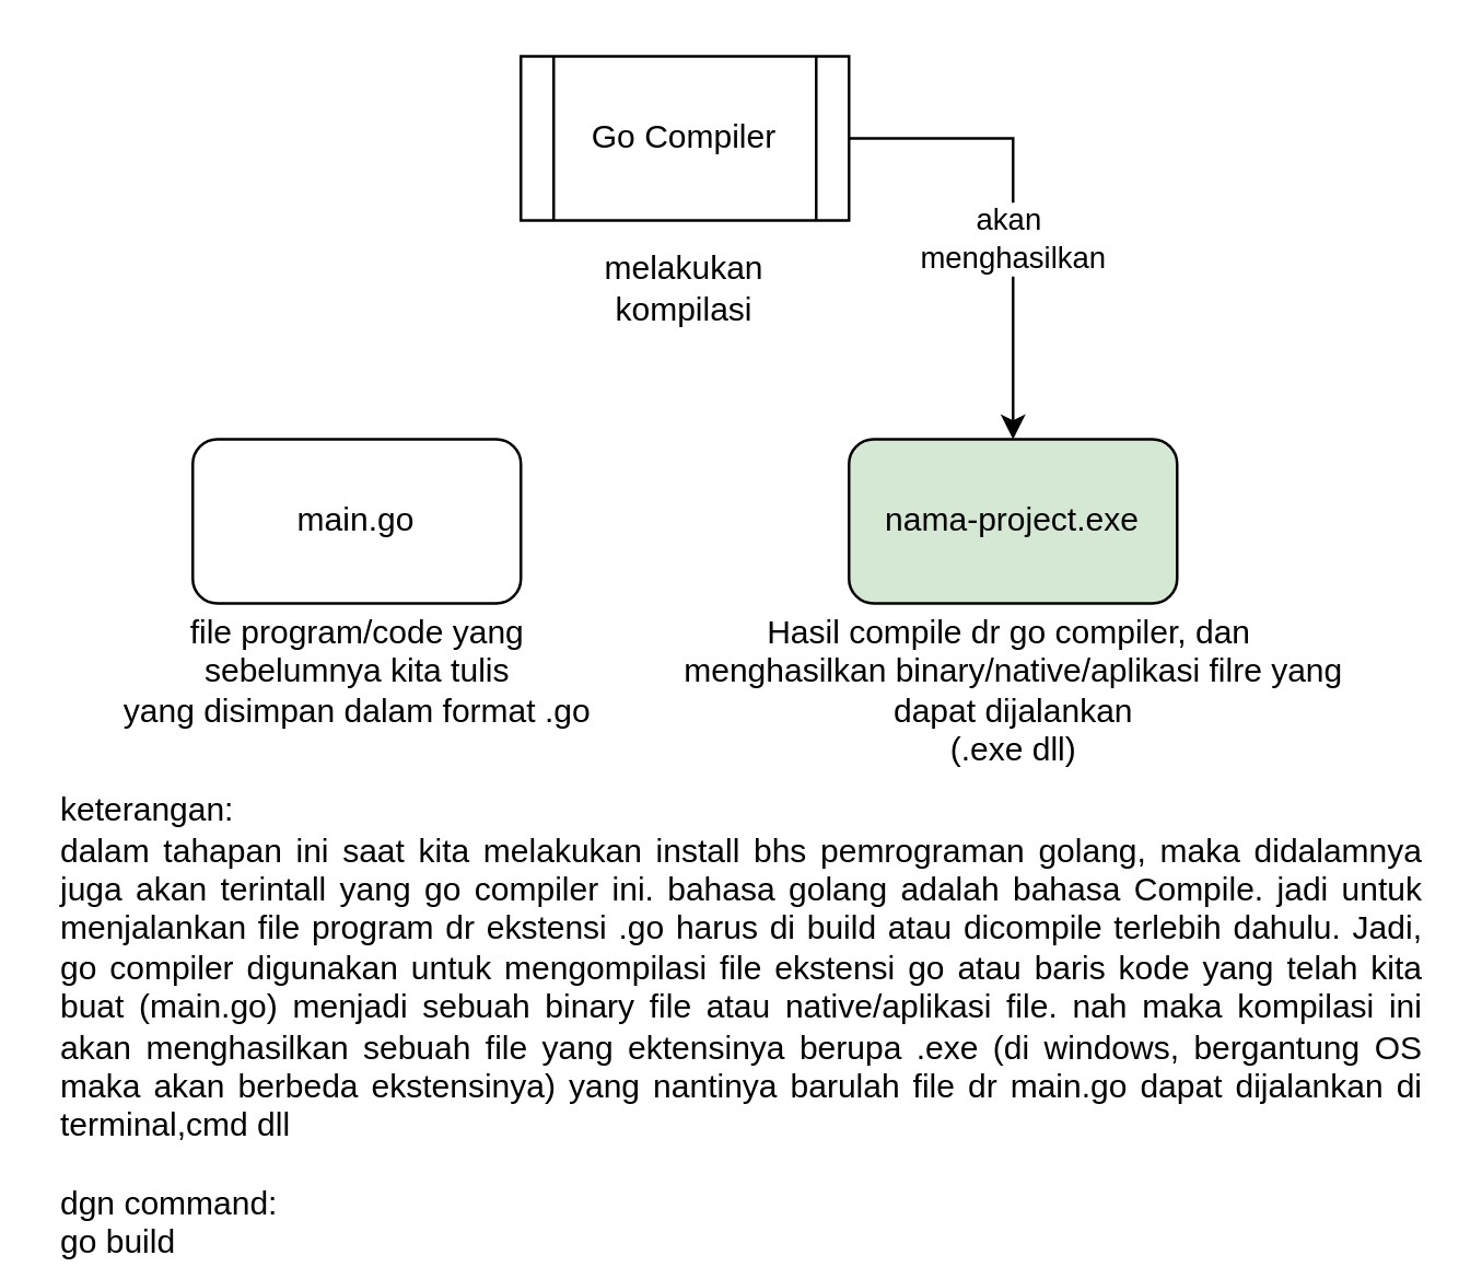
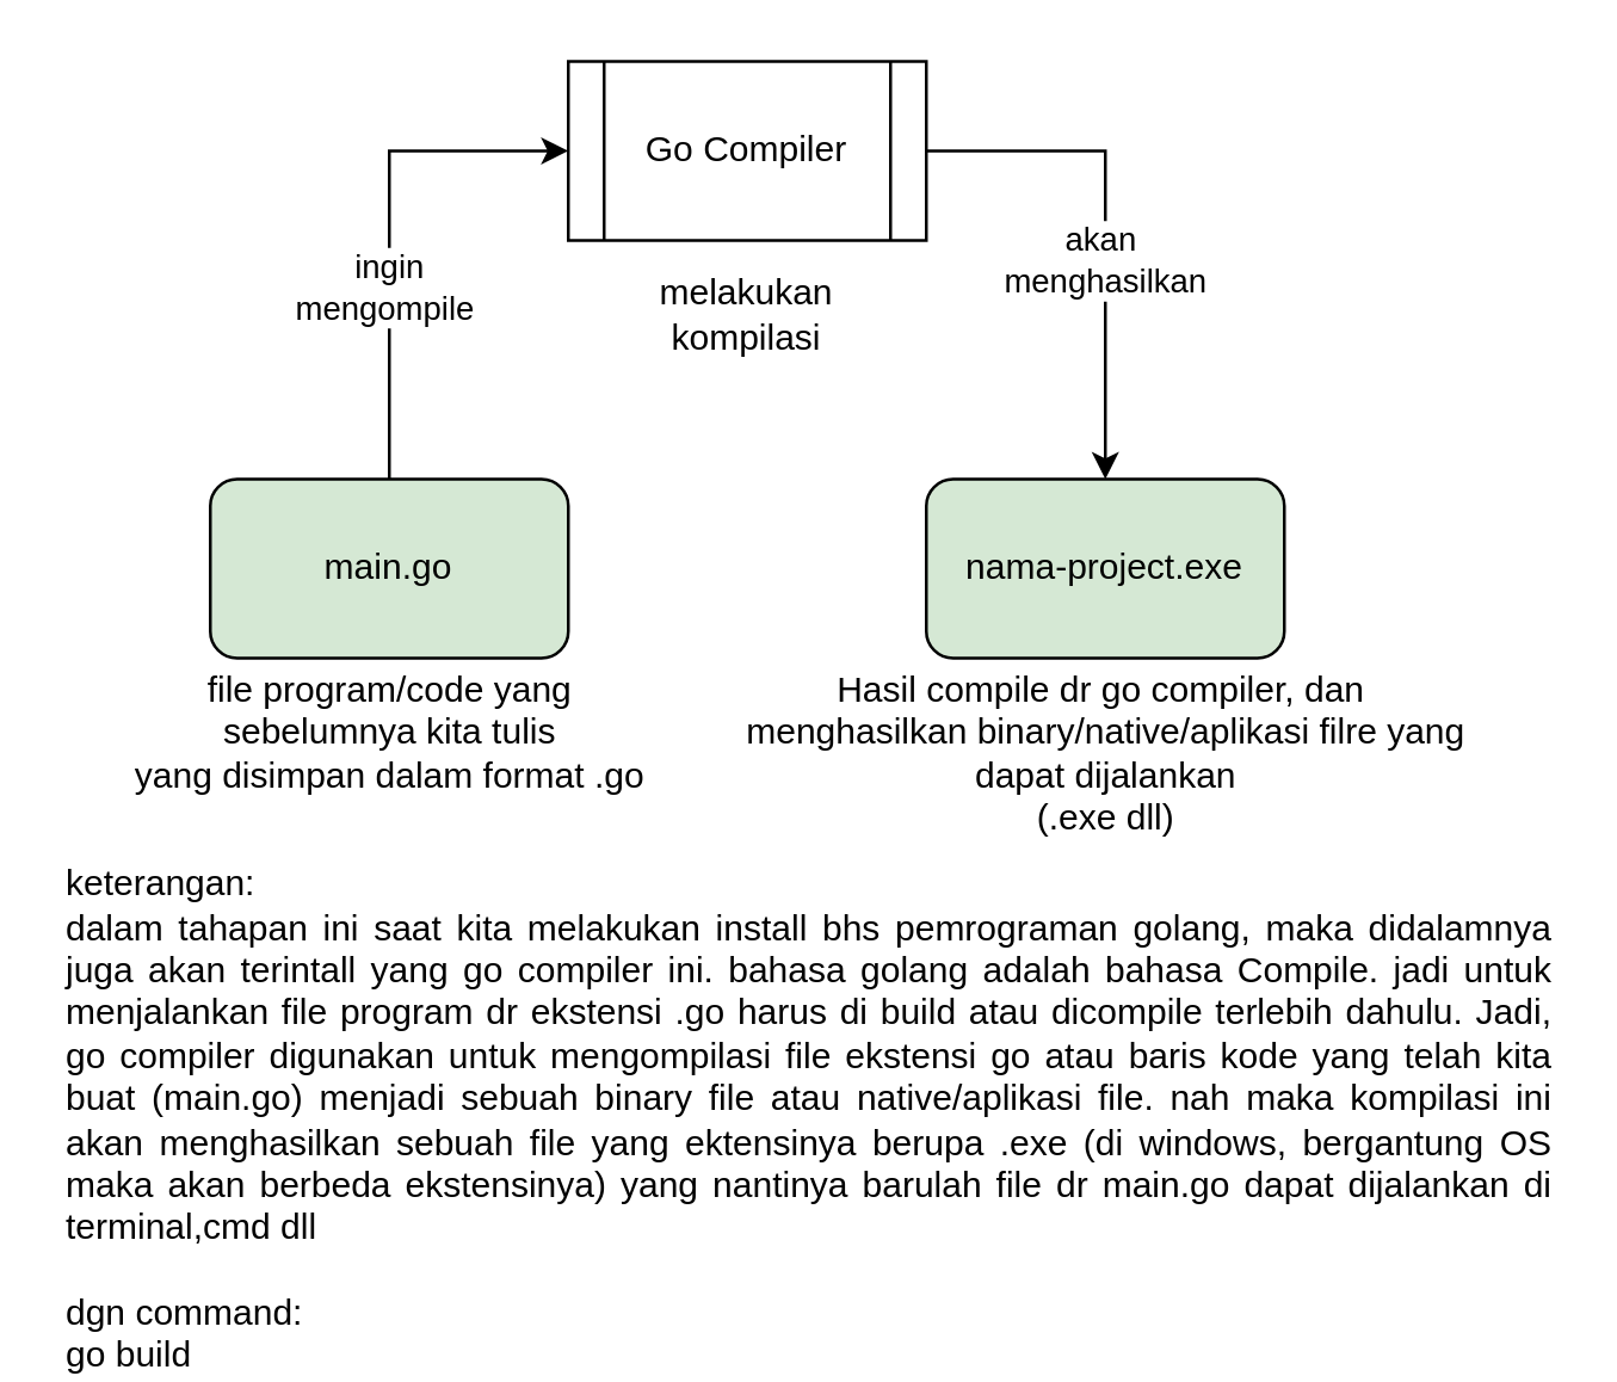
+ <mxCell id="5" style="edgeStyle=orthogonalEdgeStyle;rounded=0;orthogonalLoop=1;jettySize=auto;html=1;entryX=0;entryY=0.5;entryDx=0;entryDy=0;" edge="1" parent="1" source="7" target="4"><mxGeometry relative="1" as="geometry" /></mxCell>
+ <mxCell id="6" value="ingin&lt;br&gt;mengompile&amp;nbsp;" style="edgeLabel;html=1;align=center;verticalAlign=middle;resizable=0;points=[];" vertex="1" connectable="0" parent="5"><mxGeometry x="-0.235" y="1" relative="1" as="geometry"><mxPoint as="offset" /></mxGeometry></mxCell>
- <mxCell id="7" value="main.go" style="rounded=1;whiteSpace=wrap;html=1;" vertex="1" parent="1"><mxGeometry x="70" y="160" width="120" height="60" as="geometry" /></mxCell>
+ <mxCell id="7" value="main.go" style="rounded=1;whiteSpace=wrap;html=1;fillColor=#d5e8d4;" vertex="1" parent="1"><mxGeometry x="70" y="160" width="120" height="60" as="geometry" /></mxCell>
